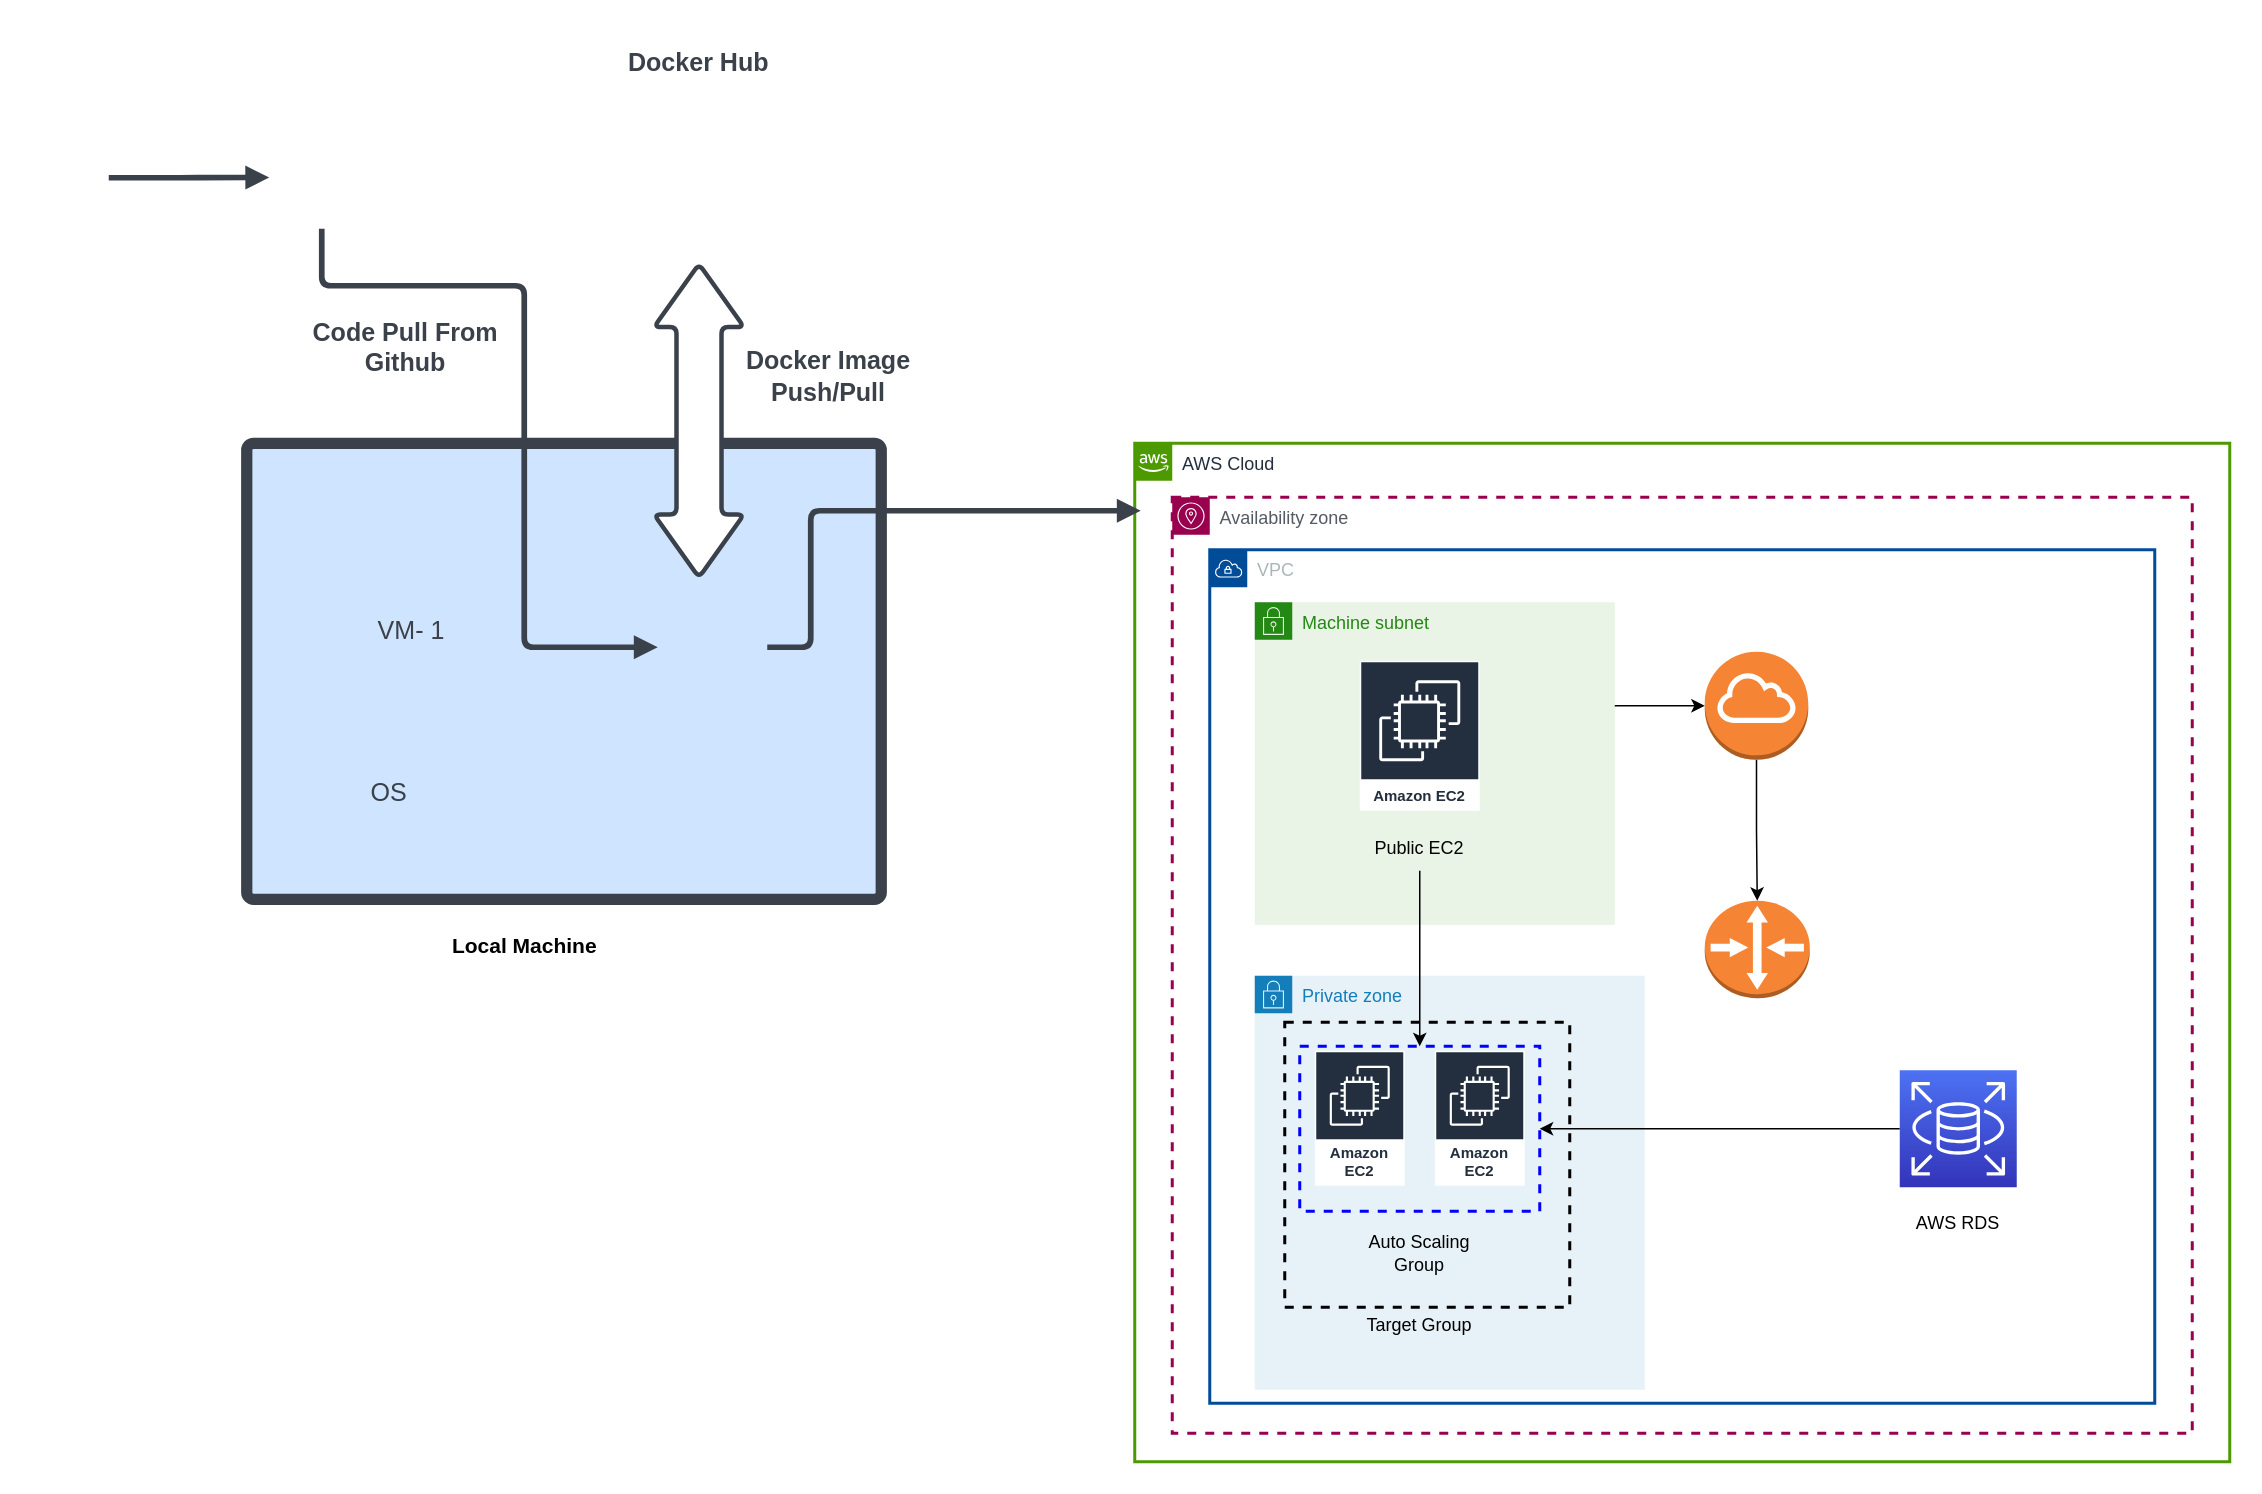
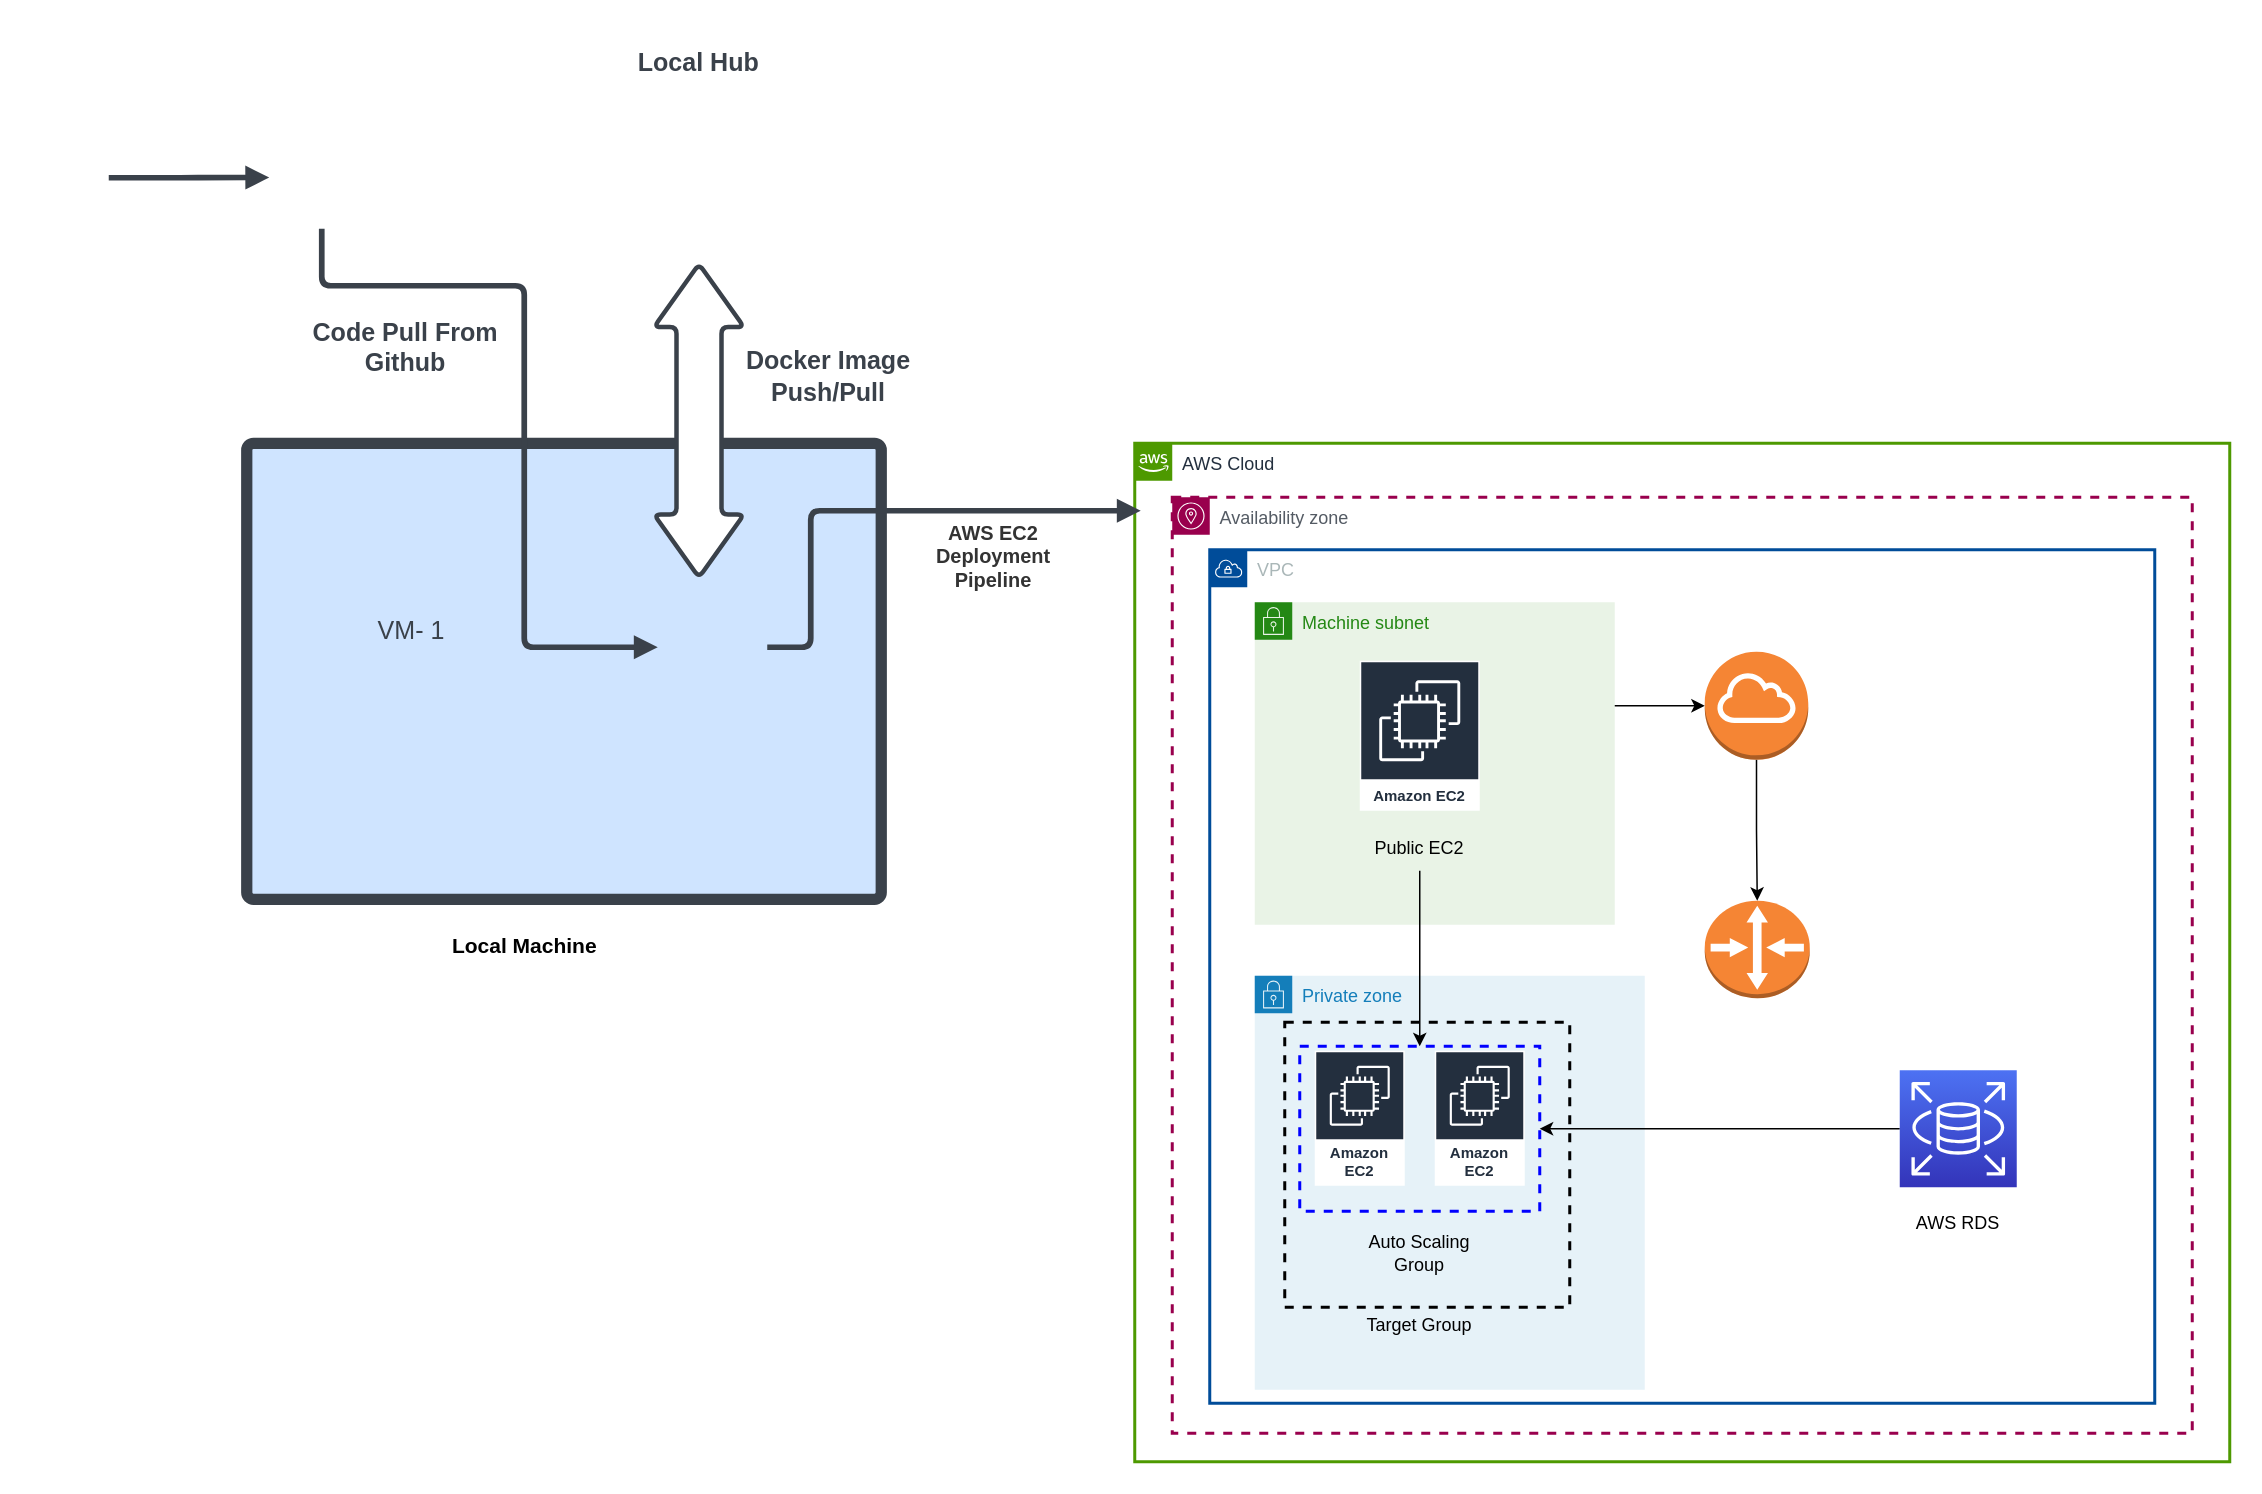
- <mxCell id="33" value="Docker Hub" style="html=1;overflow=block;blockSpacing=1;whiteSpace=wrap;fontSize=16.7;fontColor=#3a414a;fontStyle=1;spacing=3.8;strokeOpacity=0;fillOpacity=0;rounded=1;absoluteArcSize=1;arcSize=9;fillColor=#ffffff;strokeWidth=0.8;lucidId=KgT.KoDKqtLL;" vertex="1" parent="1"><mxGeometry x="375" y="20" width="181" height="43" as="geometry" /></mxCell>
+ <mxCell id="33" value="Local Hub" style="html=1;overflow=block;blockSpacing=1;whiteSpace=wrap;fontSize=16.7;fontColor=#3a414a;fontStyle=1;spacing=3.8;strokeOpacity=0;fillOpacity=0;rounded=1;absoluteArcSize=1;arcSize=9;fillColor=#ffffff;strokeWidth=0.8;lucidId=KgT.KoDKqtLL;" vertex="1" parent="1"><mxGeometry x="375" y="20" width="181" height="43" as="geometry" /></mxCell>
+ <mxCell id="37" value="AWS EC2 Deployment Pipeline" style="html=1;overflow=block;blockSpacing=1;whiteSpace=wrap;fontSize=13.3;fontColor=#333333;fontStyle=1;align=center;spacing=3.8;strokeOpacity=0;fillOpacity=0;rounded=1;absoluteArcSize=1;arcSize=9;fillColor=#ffffff;strokeWidth=0.8;lucidId=1q-.gLM~SQ97;" vertex="1" parent="1"><mxGeometry x="594" y="344" width="136" height="48" as="geometry" /></mxCell>
- <mxCell id="31" value="OS" style="html=1;overflow=block;blockSpacing=1;whiteSpace=wrap;fontSize=16.7;fontColor=#3a414a;spacing=3.8;strokeOpacity=0;fillOpacity=0;rounded=1;absoluteArcSize=1;arcSize=9;fillColor=#ffffff;strokeWidth=0.8;lucidId=~aT.bKo5OBzp;" vertex="1" parent="1"><mxGeometry x="229" y="511" width="60" height="35" as="geometry" /></mxCell>
